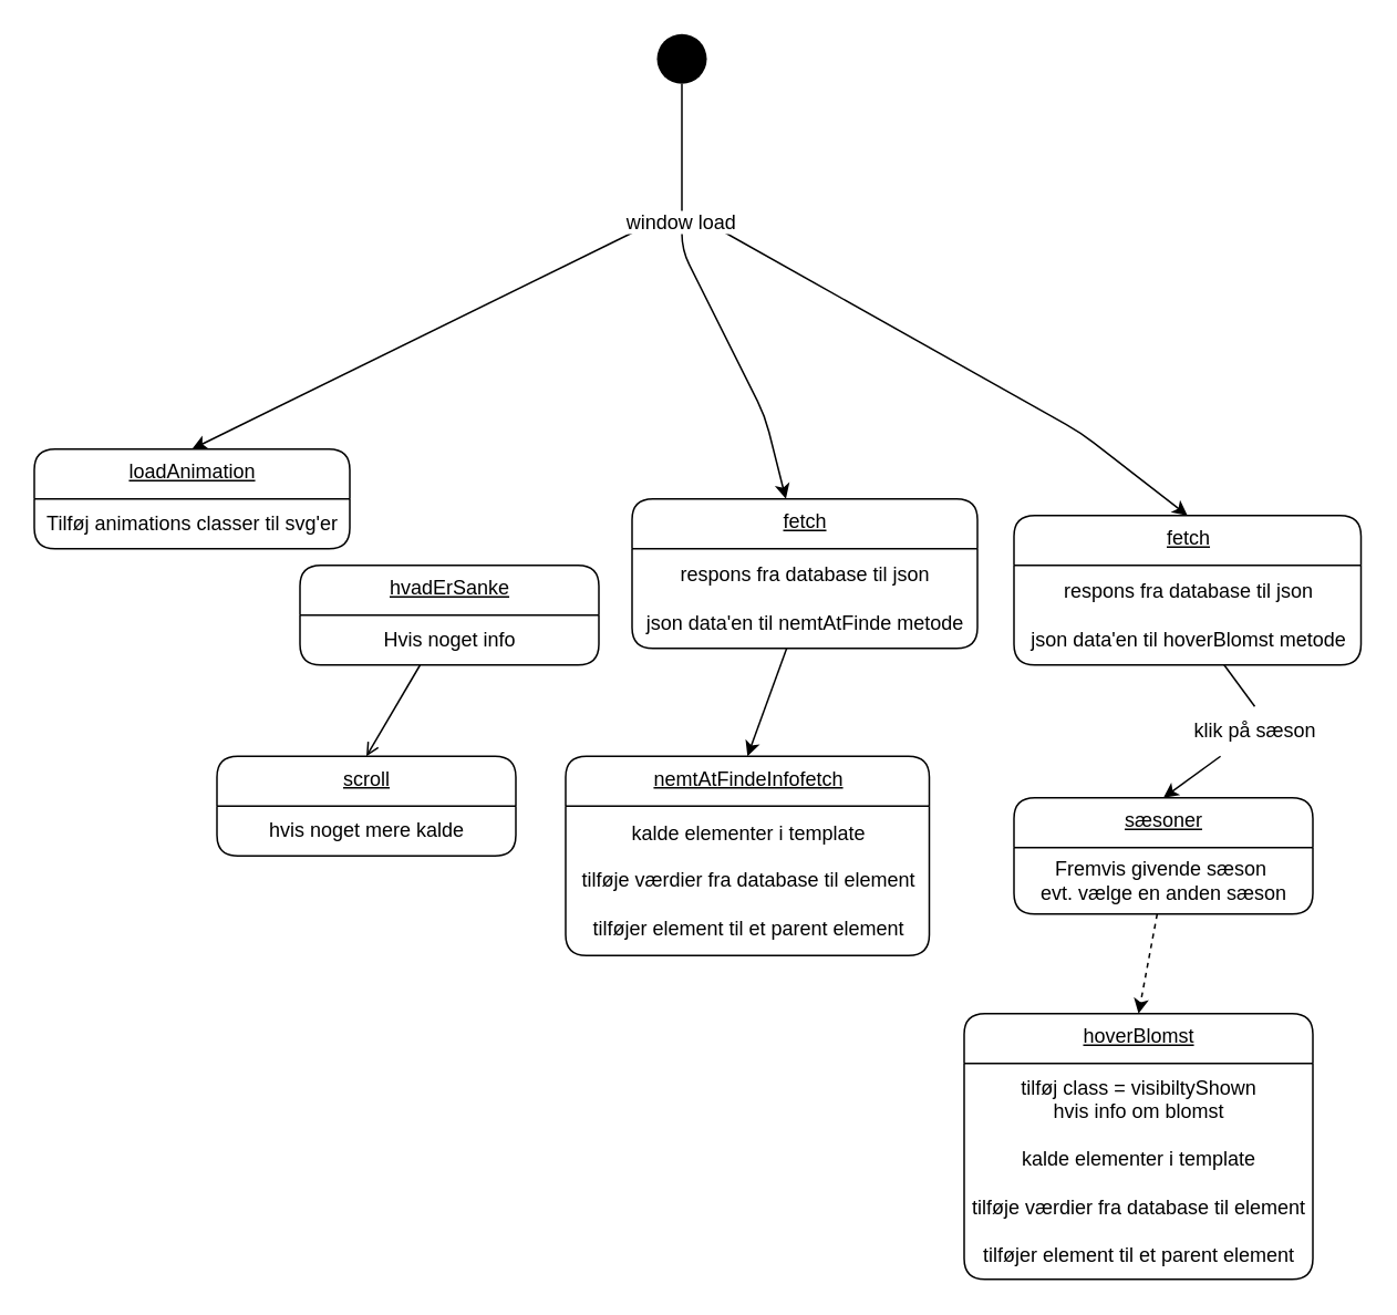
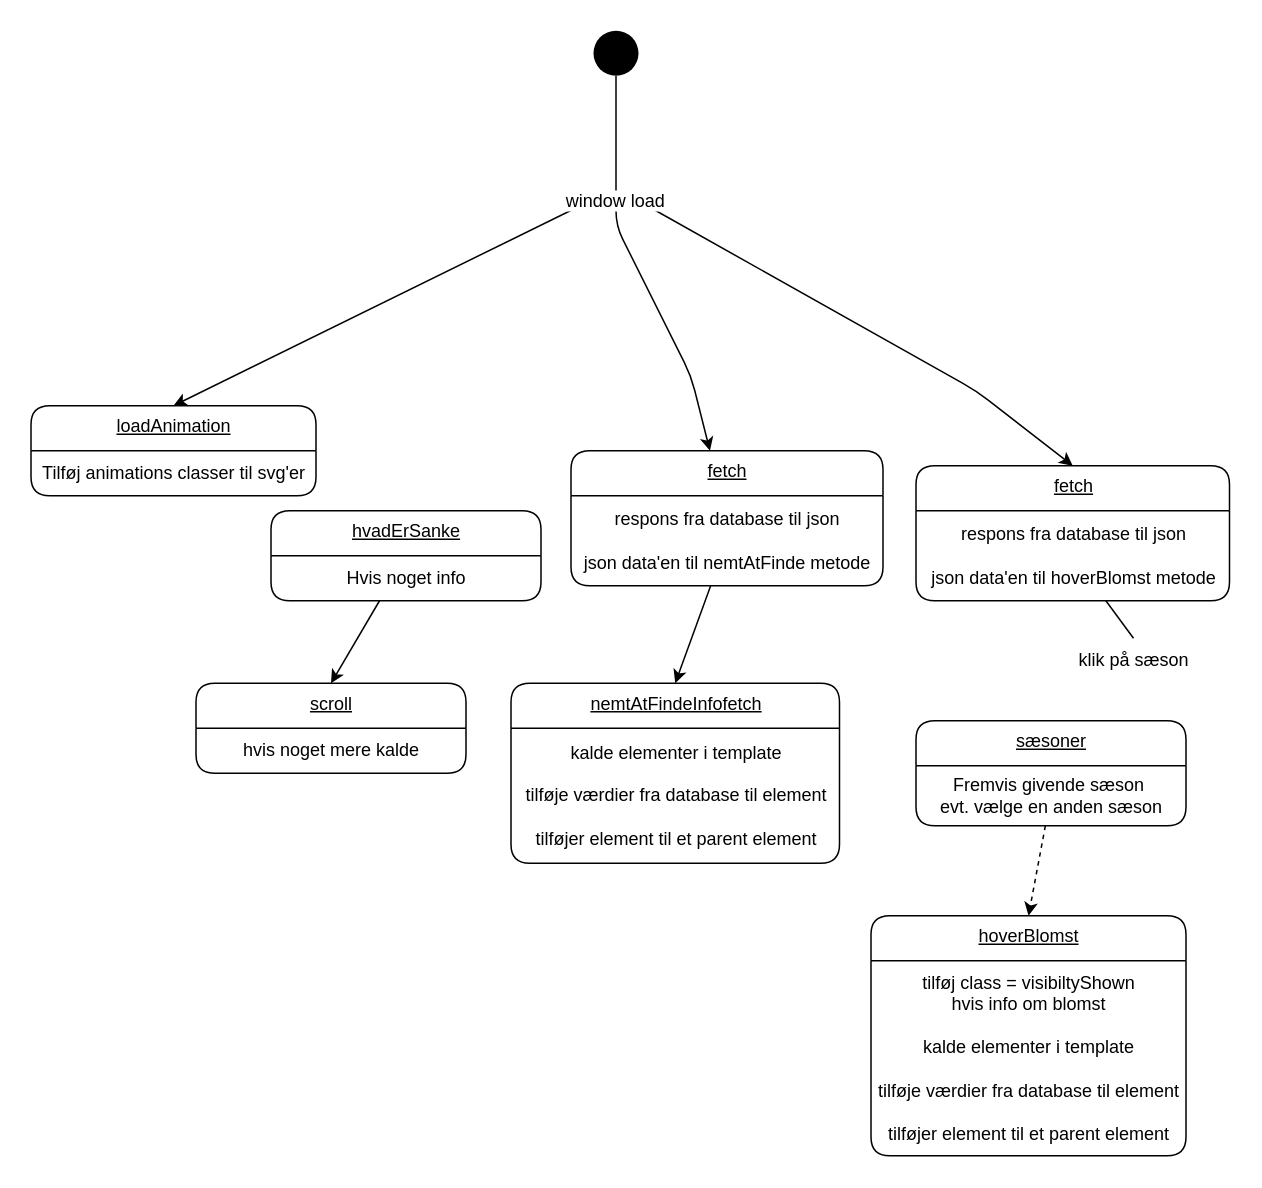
- <mxCell id="9" style="edgeStyle=none;html=1;entryX=0.5;entryY=0;entryDx=0;entryDy=0;endArrow=open;" parent="1" source="10" target="14" edge="1"><mxGeometry relative="1" as="geometry" /></mxCell>
+ <mxCell id="9" style="edgeStyle=none;html=1;entryX=0.5;entryY=0;entryDx=0;entryDy=0;" parent="1" source="10" target="14" edge="1"><mxGeometry relative="1" as="geometry" /></mxCell>
- <mxCell id="25" style="edgeStyle=none;html=1;entryX=0.5;entryY=0;entryDx=0;entryDy=0;startArrow=none;" parent="1" source="28" target="23" edge="1"><mxGeometry relative="1" as="geometry" /></mxCell>
